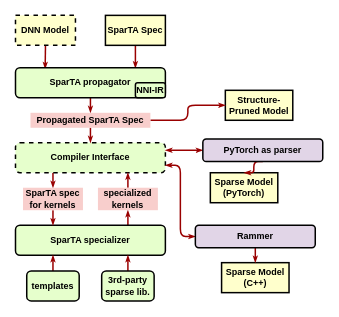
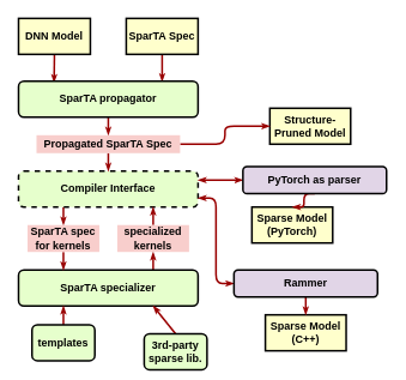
- <mxCell id="3" value="DNN Model" style="whiteSpace=wrap;align=center;verticalAlign=middle;fontStyle=1;strokeWidth=2;fillColor=#FFFFCC;dashed=1;" parent="1" vertex="1"><mxGeometry x="20" y="20" width="80" height="40" as="geometry" /></mxCell>
+ <mxCell id="3" value="DNN Model" style="whiteSpace=wrap;align=center;verticalAlign=middle;fontStyle=1;strokeWidth=2;fillColor=#FFFFCC" parent="1" vertex="1"><mxGeometry x="20" y="20" width="80" height="40" as="geometry" /></mxCell>
- <mxCell id="19" value="NNI-IR" style="whiteSpace=wrap;align=center;verticalAlign=middle;fontStyle=1;strokeWidth=2;fillColor=#E6FFCC;rounded=1;" vertex="1" parent="1"><mxGeometry x="180" y="110" width="40" height="20" as="geometry" /></mxCell>
- <mxCell id="18" value="3rd-party&#10;sparse lib." style="whiteSpace=wrap;align=center;verticalAlign=middle;fontStyle=1;strokeWidth=2;fillColor=#E6FFCC;rounded=1;" vertex="1" parent="1"><mxGeometry x="135" y="361" width="70" height="40" as="geometry" /></mxCell>
+ <mxCell id="18" value="3rd-party&#10;sparse lib." style="whiteSpace=wrap;align=center;verticalAlign=middle;fontStyle=1;strokeWidth=2;fillColor=#E6FFCC;rounded=1;" vertex="1" parent="1"><mxGeometry x="160" y="371" width="70" height="40" as="geometry" /></mxCell>
